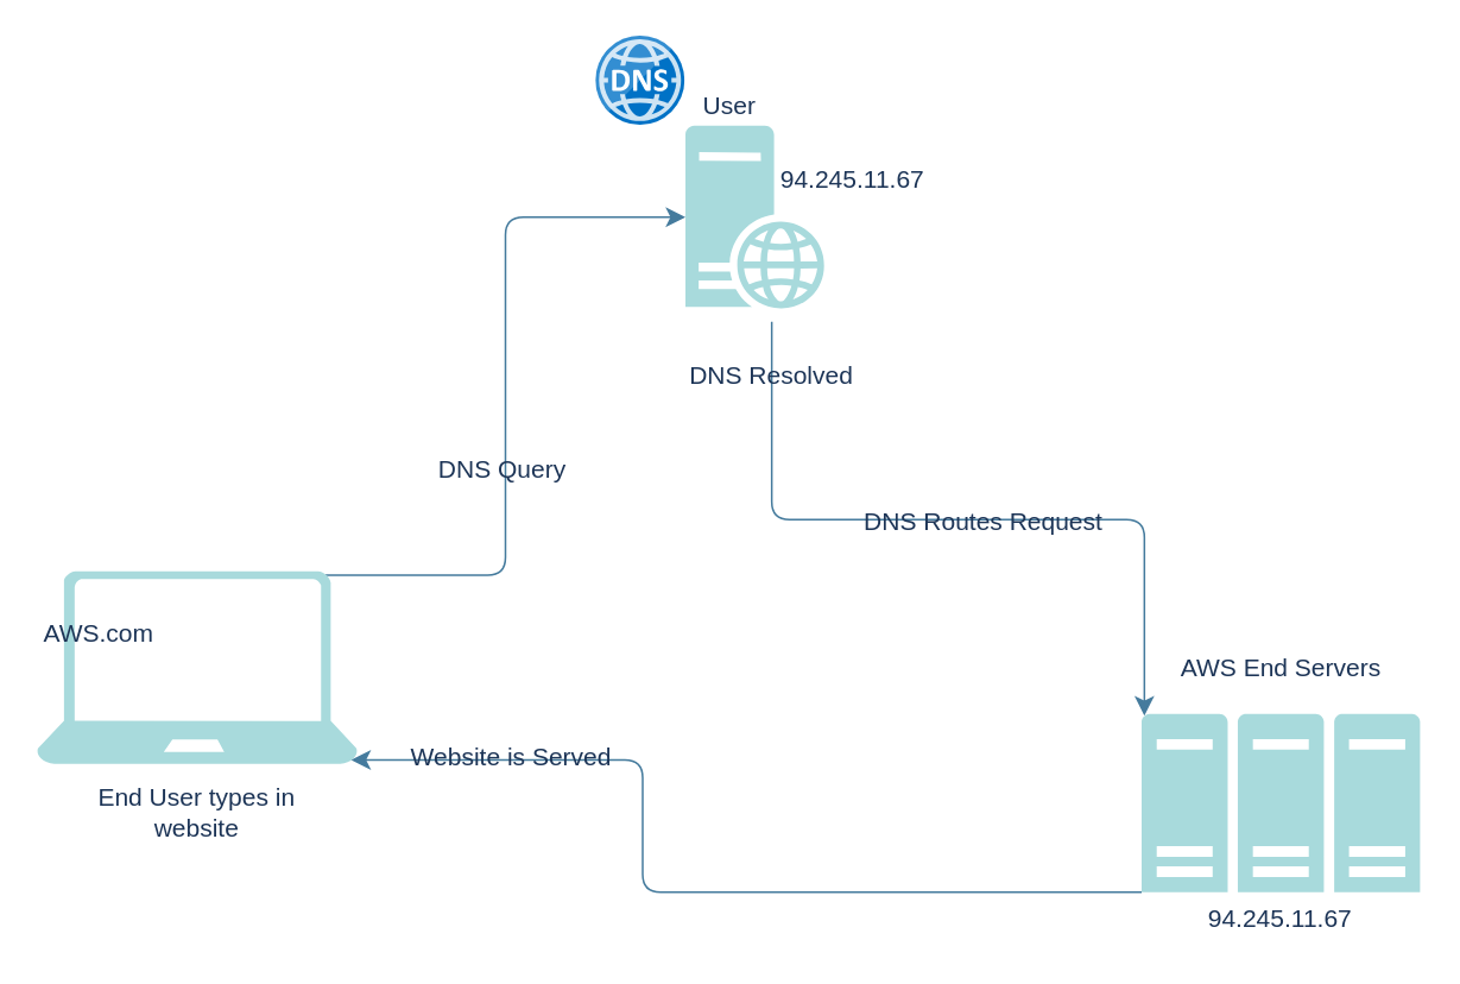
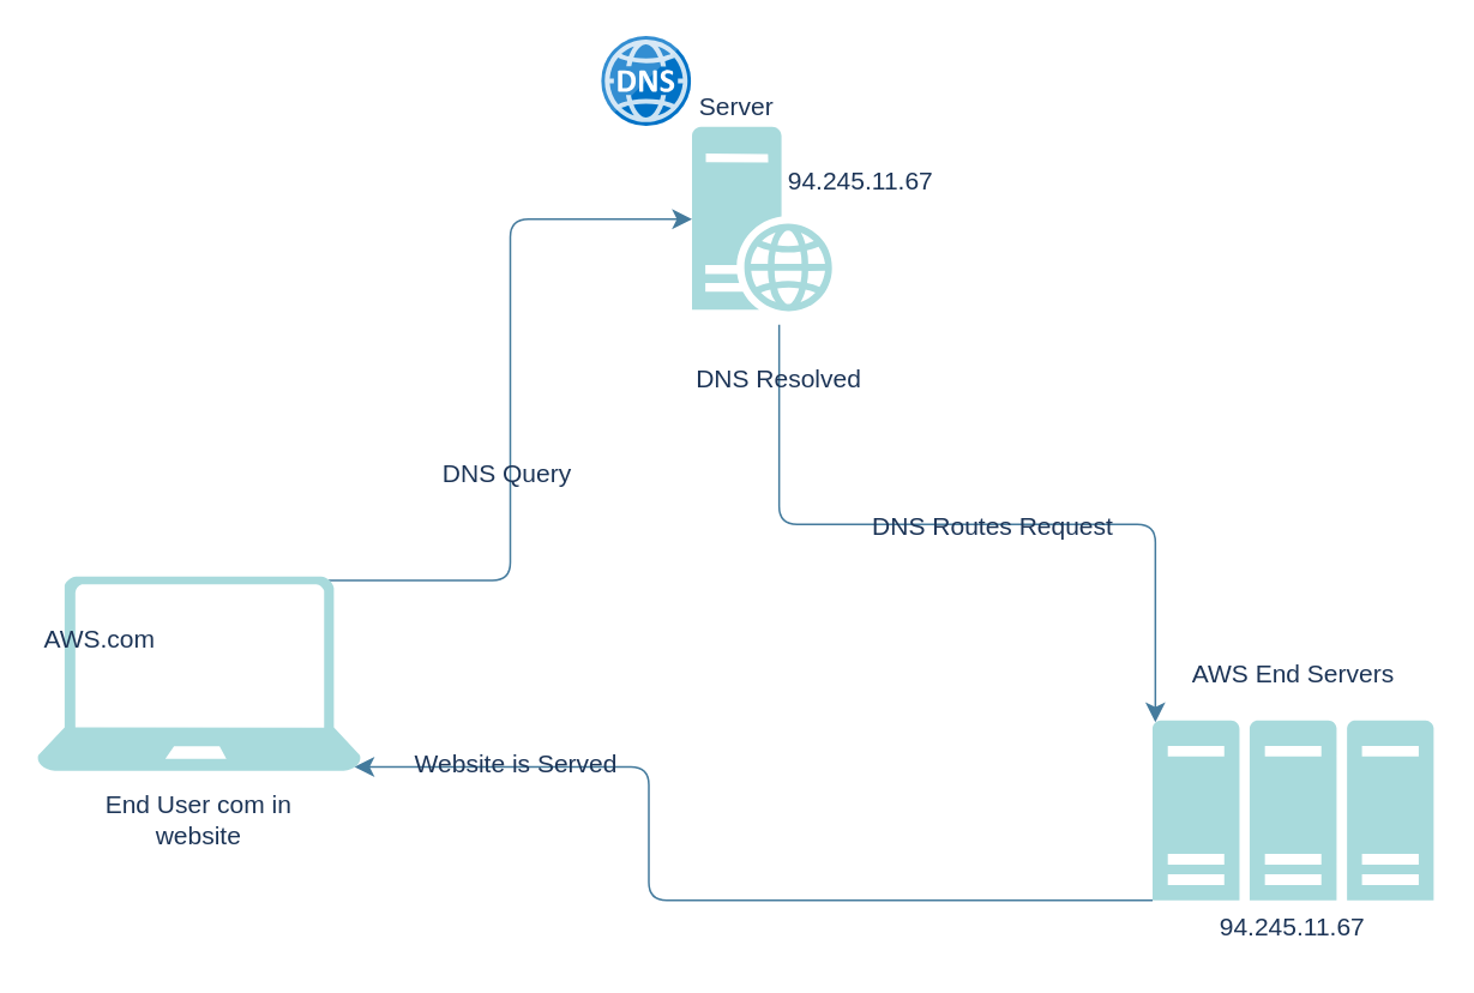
- <mxCell id="19" value="&lt;font style=&quot;font-size: 14px;&quot;&gt;User&lt;/font&gt;" style="text;strokeColor=none;align=center;fillColor=none;html=1;verticalAlign=middle;whiteSpace=wrap;rounded=1;labelBackgroundColor=none;fontColor=#1D3557;" parent="17" vertex="1"><mxGeometry x="45" y="24" width="60" height="30" as="geometry" /></mxCell>
+ <mxCell id="19" value="&lt;font style=&quot;font-size: 14px;&quot;&gt;Server&lt;/font&gt;" style="text;strokeColor=none;align=center;fillColor=none;html=1;verticalAlign=middle;whiteSpace=wrap;rounded=1;labelBackgroundColor=none;fontColor=#1D3557;" parent="17" vertex="1"><mxGeometry x="45" y="24" width="60" height="30" as="geometry" /></mxCell>
- <mxCell id="16" value="&lt;font style=&quot;font-size: 14px;&quot;&gt;End User types in website&lt;/font&gt;" style="text;strokeColor=none;align=center;fillColor=none;html=1;verticalAlign=middle;whiteSpace=wrap;rounded=1;labelBackgroundColor=none;fontColor=#1D3557;" parent="13" vertex="1"><mxGeometry x="30" y="120" width="120" height="30" as="geometry" /></mxCell>
+ <mxCell id="16" value="&lt;font style=&quot;font-size: 14px;&quot;&gt;End User com in website&lt;/font&gt;" style="text;strokeColor=none;align=center;fillColor=none;html=1;verticalAlign=middle;whiteSpace=wrap;rounded=1;labelBackgroundColor=none;fontColor=#1D3557;" parent="13" vertex="1"><mxGeometry x="30" y="120" width="120" height="30" as="geometry" /></mxCell>
